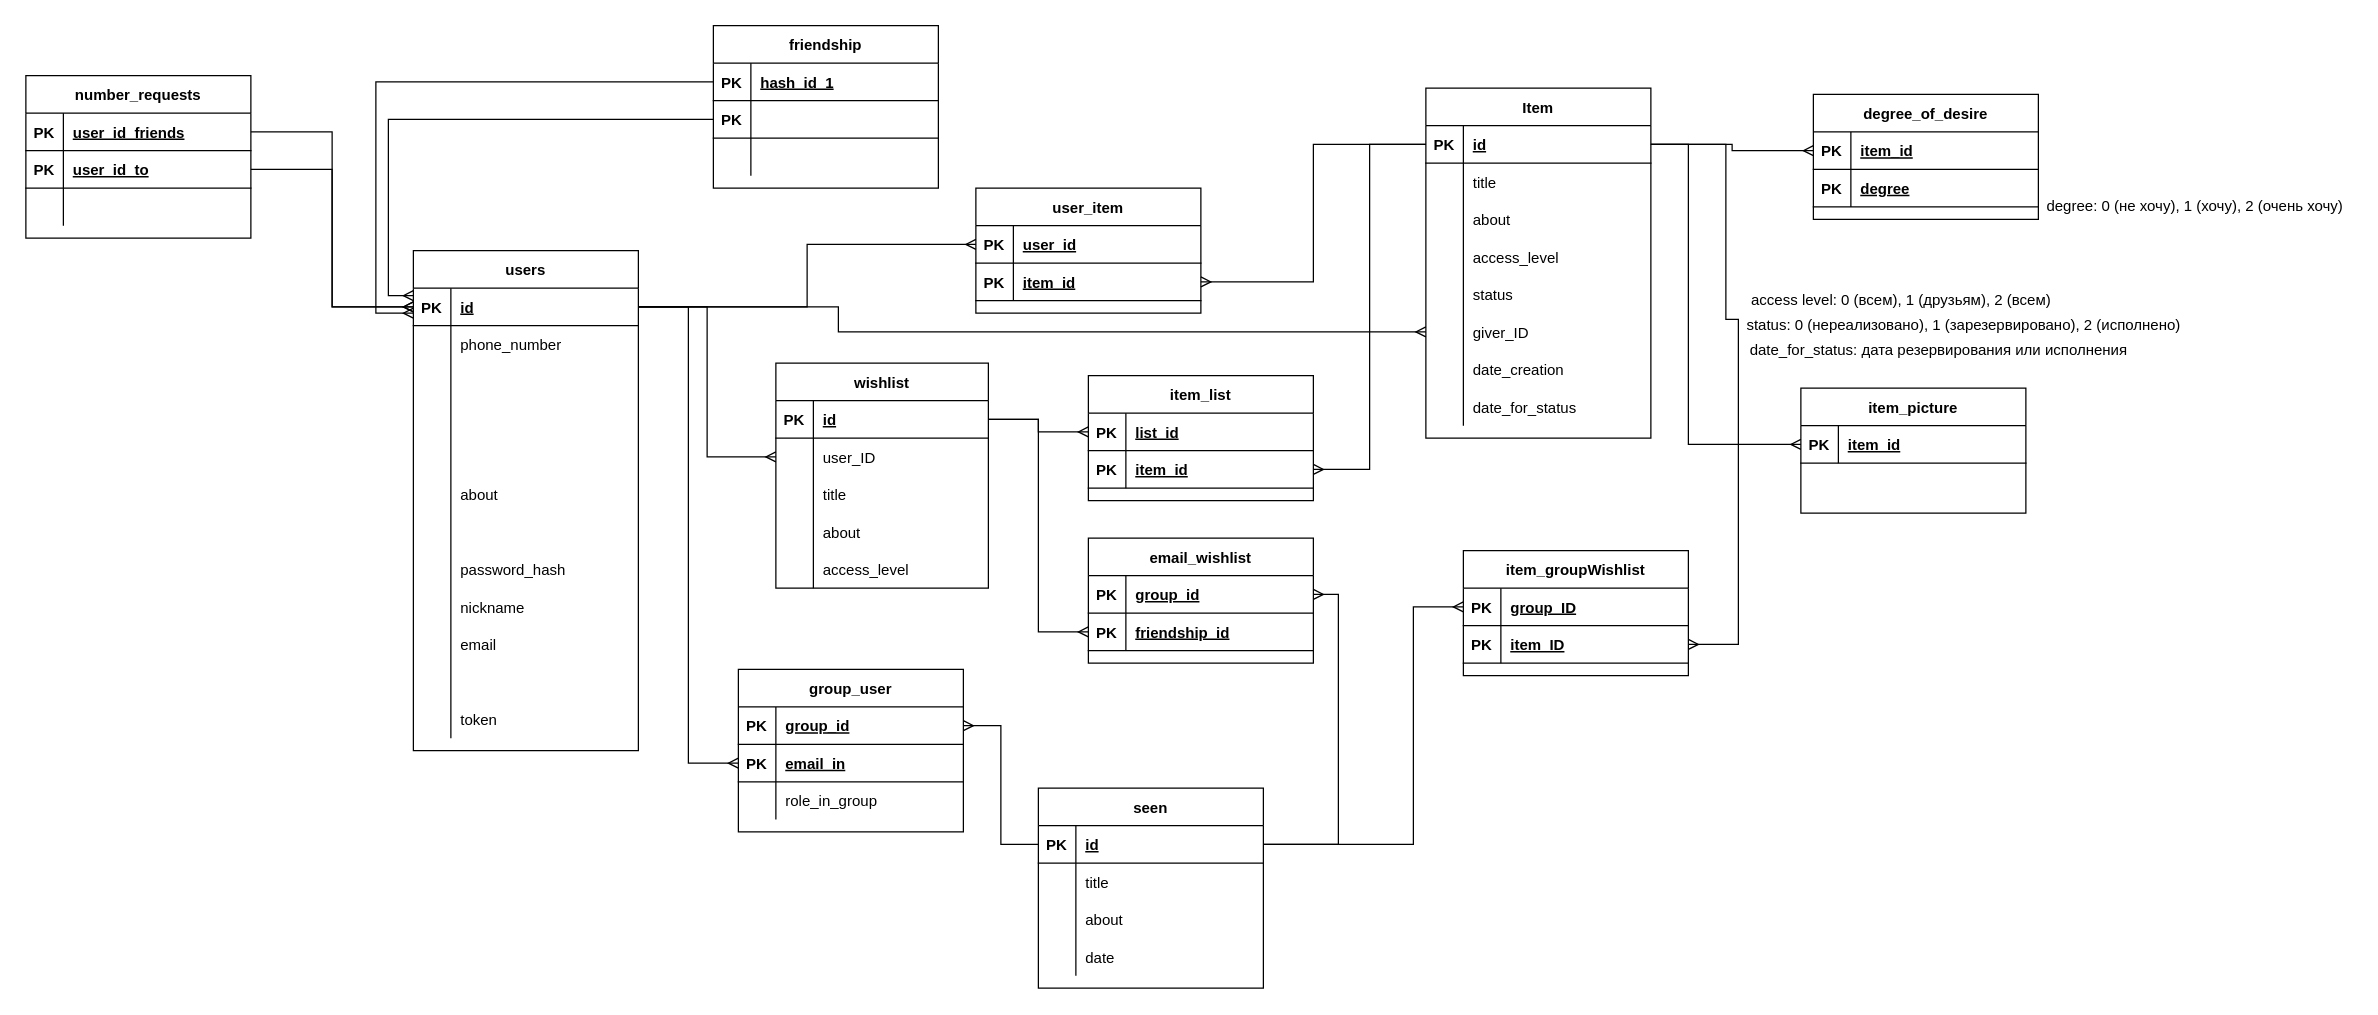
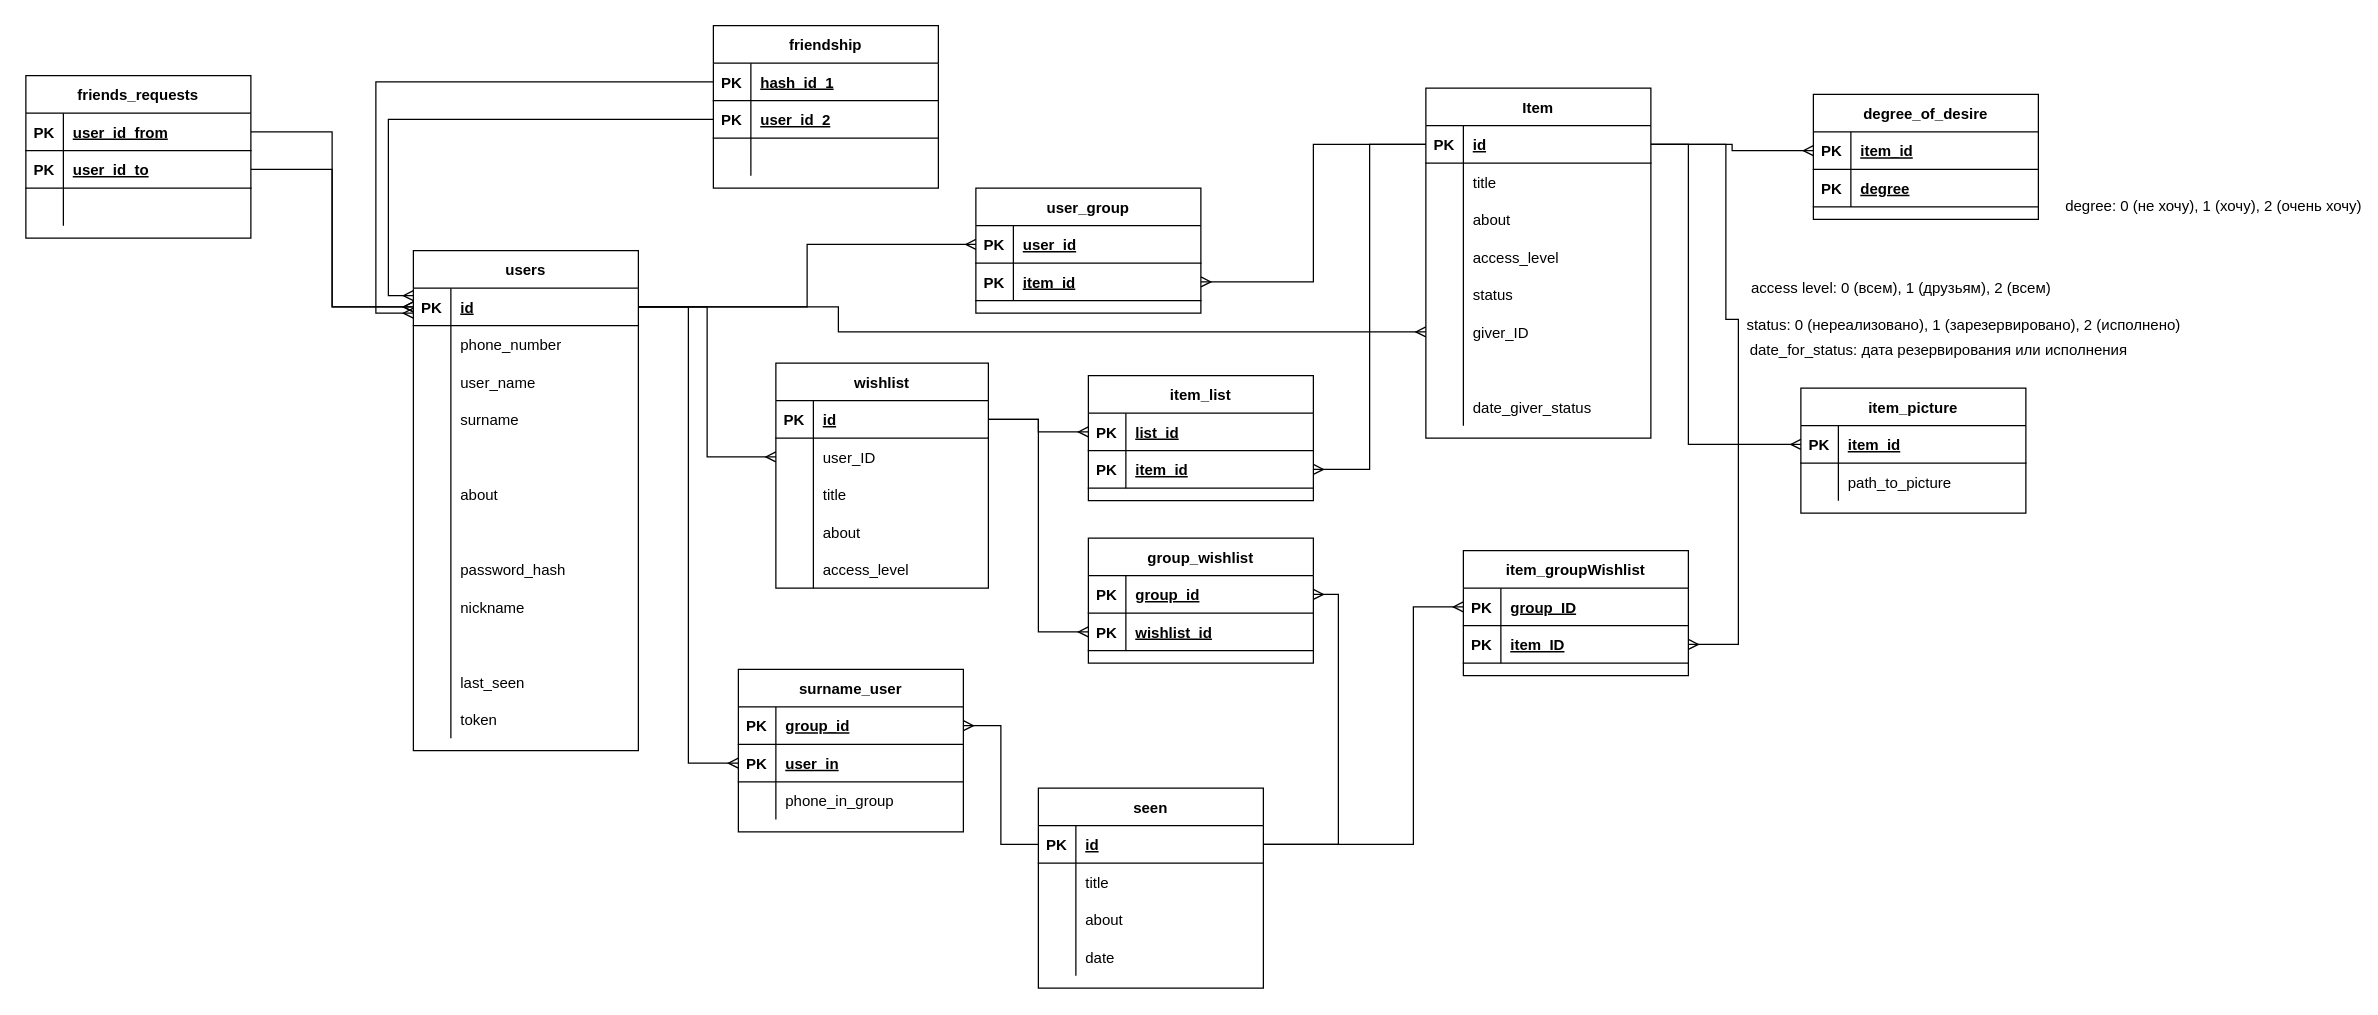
- <mxCell id="150" value="number_requests" style="shape=table;startSize=30;container=1;collapsible=1;childLayout=tableLayout;fixedRows=1;rowLines=0;fontStyle=1;align=center;resizeLast=1;" parent="1" vertex="1"><mxGeometry x="20" y="60" width="180" height="130" as="geometry" /></mxCell>
+ <mxCell id="150" value="friends_requests" style="shape=table;startSize=30;container=1;collapsible=1;childLayout=tableLayout;fixedRows=1;rowLines=0;fontStyle=1;align=center;resizeLast=1;" parent="1" vertex="1"><mxGeometry x="20" y="60" width="180" height="130" as="geometry" /></mxCell>
+ <mxCell id="62" value="user_id_2" style="shape=partialRectangle;connectable=0;fillColor=none;top=0;left=0;bottom=0;right=0;align=left;spacingLeft=6;fontStyle=5;overflow=hidden;" parent="60" vertex="1"><mxGeometry x="30" width="150" height="30" as="geometry" /></mxCell>
- <mxCell id="153" value="user_id_friends" style="shape=partialRectangle;connectable=0;fillColor=none;top=0;left=0;bottom=0;right=0;align=left;spacingLeft=6;fontStyle=5;overflow=hidden;" parent="151" vertex="1"><mxGeometry x="30" width="150" height="30" as="geometry" /></mxCell>
+ <mxCell id="153" value="user_id_from" style="shape=partialRectangle;connectable=0;fillColor=none;top=0;left=0;bottom=0;right=0;align=left;spacingLeft=6;fontStyle=5;overflow=hidden;" parent="151" vertex="1"><mxGeometry x="30" width="150" height="30" as="geometry" /></mxCell>
- <mxCell id="167" value="degree: 0 (не хочу), 1 (хочу), 2 (очень хочу)" style="text;html=1;align=center;verticalAlign=middle;resizable=0;points=[];autosize=1;" vertex="1" parent="1"><mxGeometry x="1630" y="155" width="250" height="20" as="geometry" /></mxCell>
+ <mxCell id="167" value="degree: 0 (не хочу), 1 (хочу), 2 (очень хочу)" style="text;html=1;align=center;verticalAlign=middle;resizable=0;points=[];autosize=1;" vertex="1" parent="1"><mxGeometry x="1645" y="155" width="250" height="20" as="geometry" /></mxCell>
- <mxCell id="84" value="user_item" style="shape=table;startSize=30;container=1;collapsible=1;childLayout=tableLayout;fixedRows=1;rowLines=0;fontStyle=1;align=center;resizeLast=1;" parent="1" vertex="1"><mxGeometry x="780" width="180" height="100" as="geometry" y="150"><mxRectangle x="810" y="150" width="90" height="30" as="alternateBounds" /></mxGeometry></mxCell>
+ <mxCell id="84" value="user_group" style="shape=table;startSize=30;container=1;collapsible=1;childLayout=tableLayout;fixedRows=1;rowLines=0;fontStyle=1;align=center;resizeLast=1;" parent="1" vertex="1"><mxGeometry x="780" width="180" height="100" as="geometry" y="150"><mxRectangle x="810" y="150" width="90" height="30" as="alternateBounds" /></mxGeometry></mxCell>
- <mxCell id="149" value="access level: 0 (всем), 1 (друзьям), 2 (всем)" style="text;html=1;align=center;verticalAlign=middle;resizable=0;points=[];autosize=1;" vertex="1" parent="1"><mxGeometry x="1390" y="230" width="260" height="20" as="geometry" /></mxCell>
+ <mxCell id="149" value="access level: 0 (всем), 1 (друзьям), 2 (всем)" style="text;html=1;align=center;verticalAlign=middle;resizable=0;points=[];autosize=1;" vertex="1" parent="1"><mxGeometry x="1390" y="220" width="260" height="20" as="geometry" /></mxCell>
- <mxCell id="112" value="date_creation" style="shape=partialRectangle;connectable=0;fillColor=none;top=0;left=0;bottom=0;right=0;align=left;spacingLeft=6;overflow=hidden;" vertex="1" parent="110"><mxGeometry x="30" width="150" height="30" as="geometry" /></mxCell>
+ <mxCell id="11" value="user_name" style="shape=partialRectangle;connectable=0;fillColor=none;top=0;left=0;bottom=0;right=0;align=left;spacingLeft=6;overflow=hidden;" parent="9" vertex="1"><mxGeometry x="30" width="150" height="30" as="geometry" /></mxCell>
- <mxCell id="115" value="date_for_status" style="shape=partialRectangle;connectable=0;fillColor=none;top=0;left=0;bottom=0;right=0;align=left;spacingLeft=6;overflow=hidden;" vertex="1" parent="113"><mxGeometry x="30" width="150" height="30" as="geometry" /></mxCell>
+ <mxCell id="115" value="date_giver_status" style="shape=partialRectangle;connectable=0;fillColor=none;top=0;left=0;bottom=0;right=0;align=left;spacingLeft=6;overflow=hidden;" vertex="1" parent="113"><mxGeometry x="30" width="150" height="30" as="geometry" /></mxCell>
+ <mxCell id="14" value="surname" style="shape=partialRectangle;connectable=0;fillColor=none;top=0;left=0;bottom=0;right=0;align=left;spacingLeft=6;overflow=hidden;" parent="12" vertex="1"><mxGeometry x="30" width="150" height="30" as="geometry" /></mxCell>
+ <mxCell id="174" value="path_to_picture" style="shape=partialRectangle;connectable=0;fillColor=none;top=0;left=0;bottom=0;right=0;align=left;spacingLeft=6;overflow=hidden;" vertex="1" parent="172"><mxGeometry x="30" width="150" height="30" as="geometry" /></mxCell>
- <mxCell id="140" value="email_wishlist" style="shape=table;startSize=30;container=1;collapsible=1;childLayout=tableLayout;fixedRows=1;rowLines=0;fontStyle=1;align=center;resizeLast=1;" vertex="1" parent="1"><mxGeometry x="870" y="430" width="180" height="100" as="geometry" /></mxCell>
+ <mxCell id="140" value="group_wishlist" style="shape=table;startSize=30;container=1;collapsible=1;childLayout=tableLayout;fixedRows=1;rowLines=0;fontStyle=1;align=center;resizeLast=1;" vertex="1" parent="1"><mxGeometry x="870" y="430" width="180" height="100" as="geometry" /></mxCell>
- <mxCell id="146" value="friendship_id" style="shape=partialRectangle;connectable=0;fillColor=none;top=0;left=0;bottom=0;right=0;align=left;spacingLeft=6;fontStyle=5;overflow=hidden;" vertex="1" parent="144"><mxGeometry x="30" width="150" height="30" as="geometry" /></mxCell>
+ <mxCell id="146" value="wishlist_id" style="shape=partialRectangle;connectable=0;fillColor=none;top=0;left=0;bottom=0;right=0;align=left;spacingLeft=6;fontStyle=5;overflow=hidden;" vertex="1" parent="144"><mxGeometry x="30" width="150" height="30" as="geometry" /></mxCell>
- <mxCell id="30" value="email" style="shape=partialRectangle;connectable=0;fillColor=none;top=0;left=0;bottom=0;right=0;align=left;spacingLeft=6;overflow=hidden;" parent="28" vertex="1"><mxGeometry x="30" width="150" height="30" as="geometry" /></mxCell>
+ <mxCell id="33" value="last_seen" style="shape=partialRectangle;connectable=0;fillColor=none;top=0;left=0;bottom=0;right=0;align=left;spacingLeft=6;overflow=hidden;" vertex="1" parent="31"><mxGeometry x="30" width="150" height="30" as="geometry" /></mxCell>
- <mxCell id="68" value="group_user" style="shape=table;startSize=30;container=1;collapsible=1;childLayout=tableLayout;fixedRows=1;rowLines=0;fontStyle=1;align=center;resizeLast=1;" parent="1" vertex="1"><mxGeometry x="590" y="535" width="180" height="130" as="geometry" /></mxCell>
+ <mxCell id="68" value="surname_user" style="shape=table;startSize=30;container=1;collapsible=1;childLayout=tableLayout;fixedRows=1;rowLines=0;fontStyle=1;align=center;resizeLast=1;" parent="1" vertex="1"><mxGeometry x="590" y="535" width="180" height="130" as="geometry" /></mxCell>
- <mxCell id="74" value="email_in" style="shape=partialRectangle;connectable=0;fillColor=none;top=0;left=0;bottom=0;right=0;align=left;spacingLeft=6;fontStyle=5;overflow=hidden;" parent="72" vertex="1"><mxGeometry x="30" width="150" height="30" as="geometry" /></mxCell>
+ <mxCell id="74" value="user_in" style="shape=partialRectangle;connectable=0;fillColor=none;top=0;left=0;bottom=0;right=0;align=left;spacingLeft=6;fontStyle=5;overflow=hidden;" parent="72" vertex="1"><mxGeometry x="30" width="150" height="30" as="geometry" /></mxCell>
- <mxCell id="77" value="role_in_group" style="shape=partialRectangle;connectable=0;fillColor=none;top=0;left=0;bottom=0;right=0;align=left;spacingLeft=6;overflow=hidden;" parent="75" vertex="1"><mxGeometry x="30" width="150" height="30" as="geometry" /></mxCell>
+ <mxCell id="77" value="phone_in_group" style="shape=partialRectangle;connectable=0;fillColor=none;top=0;left=0;bottom=0;right=0;align=left;spacingLeft=6;overflow=hidden;" parent="75" vertex="1"><mxGeometry x="30" width="150" height="30" as="geometry" /></mxCell>
